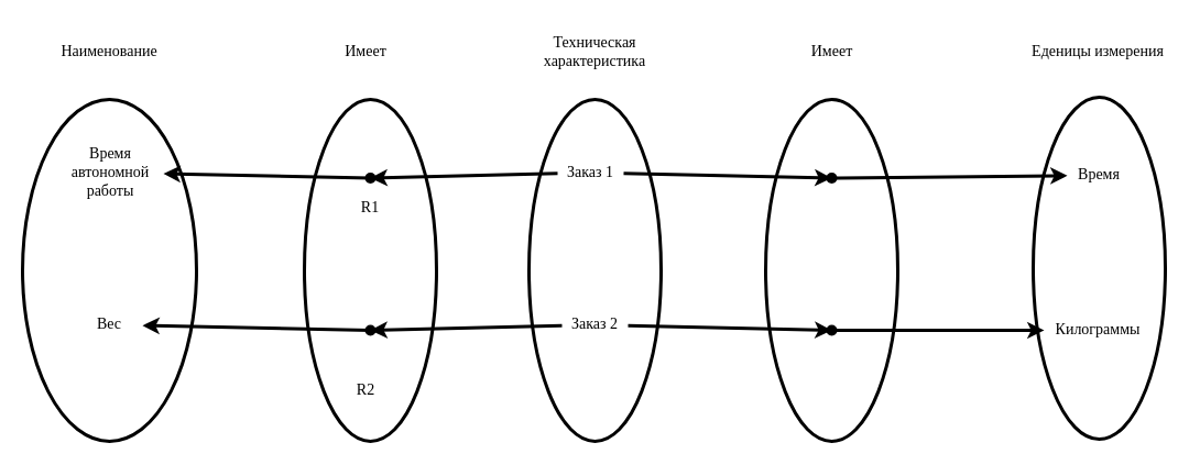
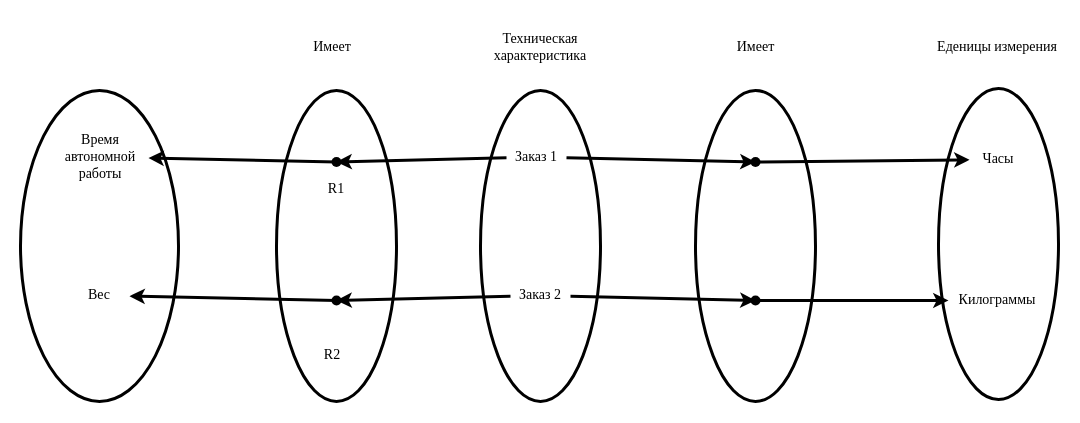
- <mxCell id="7" value="Наименование" style="text;html=1;align=center;verticalAlign=middle;whiteSpace=wrap;rounded=0;strokeWidth=3;fontSize=14;fontFamily=Times New Roman;labelBackgroundColor=default;" parent="1" vertex="1"><mxGeometry x="41" y="20" width="116" height="54" as="geometry" /></mxCell>
- <mxCell id="20" value="Время" style="text;html=1;align=center;verticalAlign=middle;whiteSpace=wrap;rounded=0;strokeWidth=3;fontSize=14;fontFamily=Times New Roman;labelBackgroundColor=default;" parent="1" vertex="1"><mxGeometry x="969" y="144" width="58" height="30" as="geometry" /></mxCell>
+ <mxCell id="20" value="Часы" style="text;html=1;align=center;verticalAlign=middle;whiteSpace=wrap;rounded=0;strokeWidth=3;fontSize=14;fontFamily=Times New Roman;labelBackgroundColor=default;" parent="1" vertex="1"><mxGeometry x="969" y="144" width="58" height="30" as="geometry" /></mxCell>
